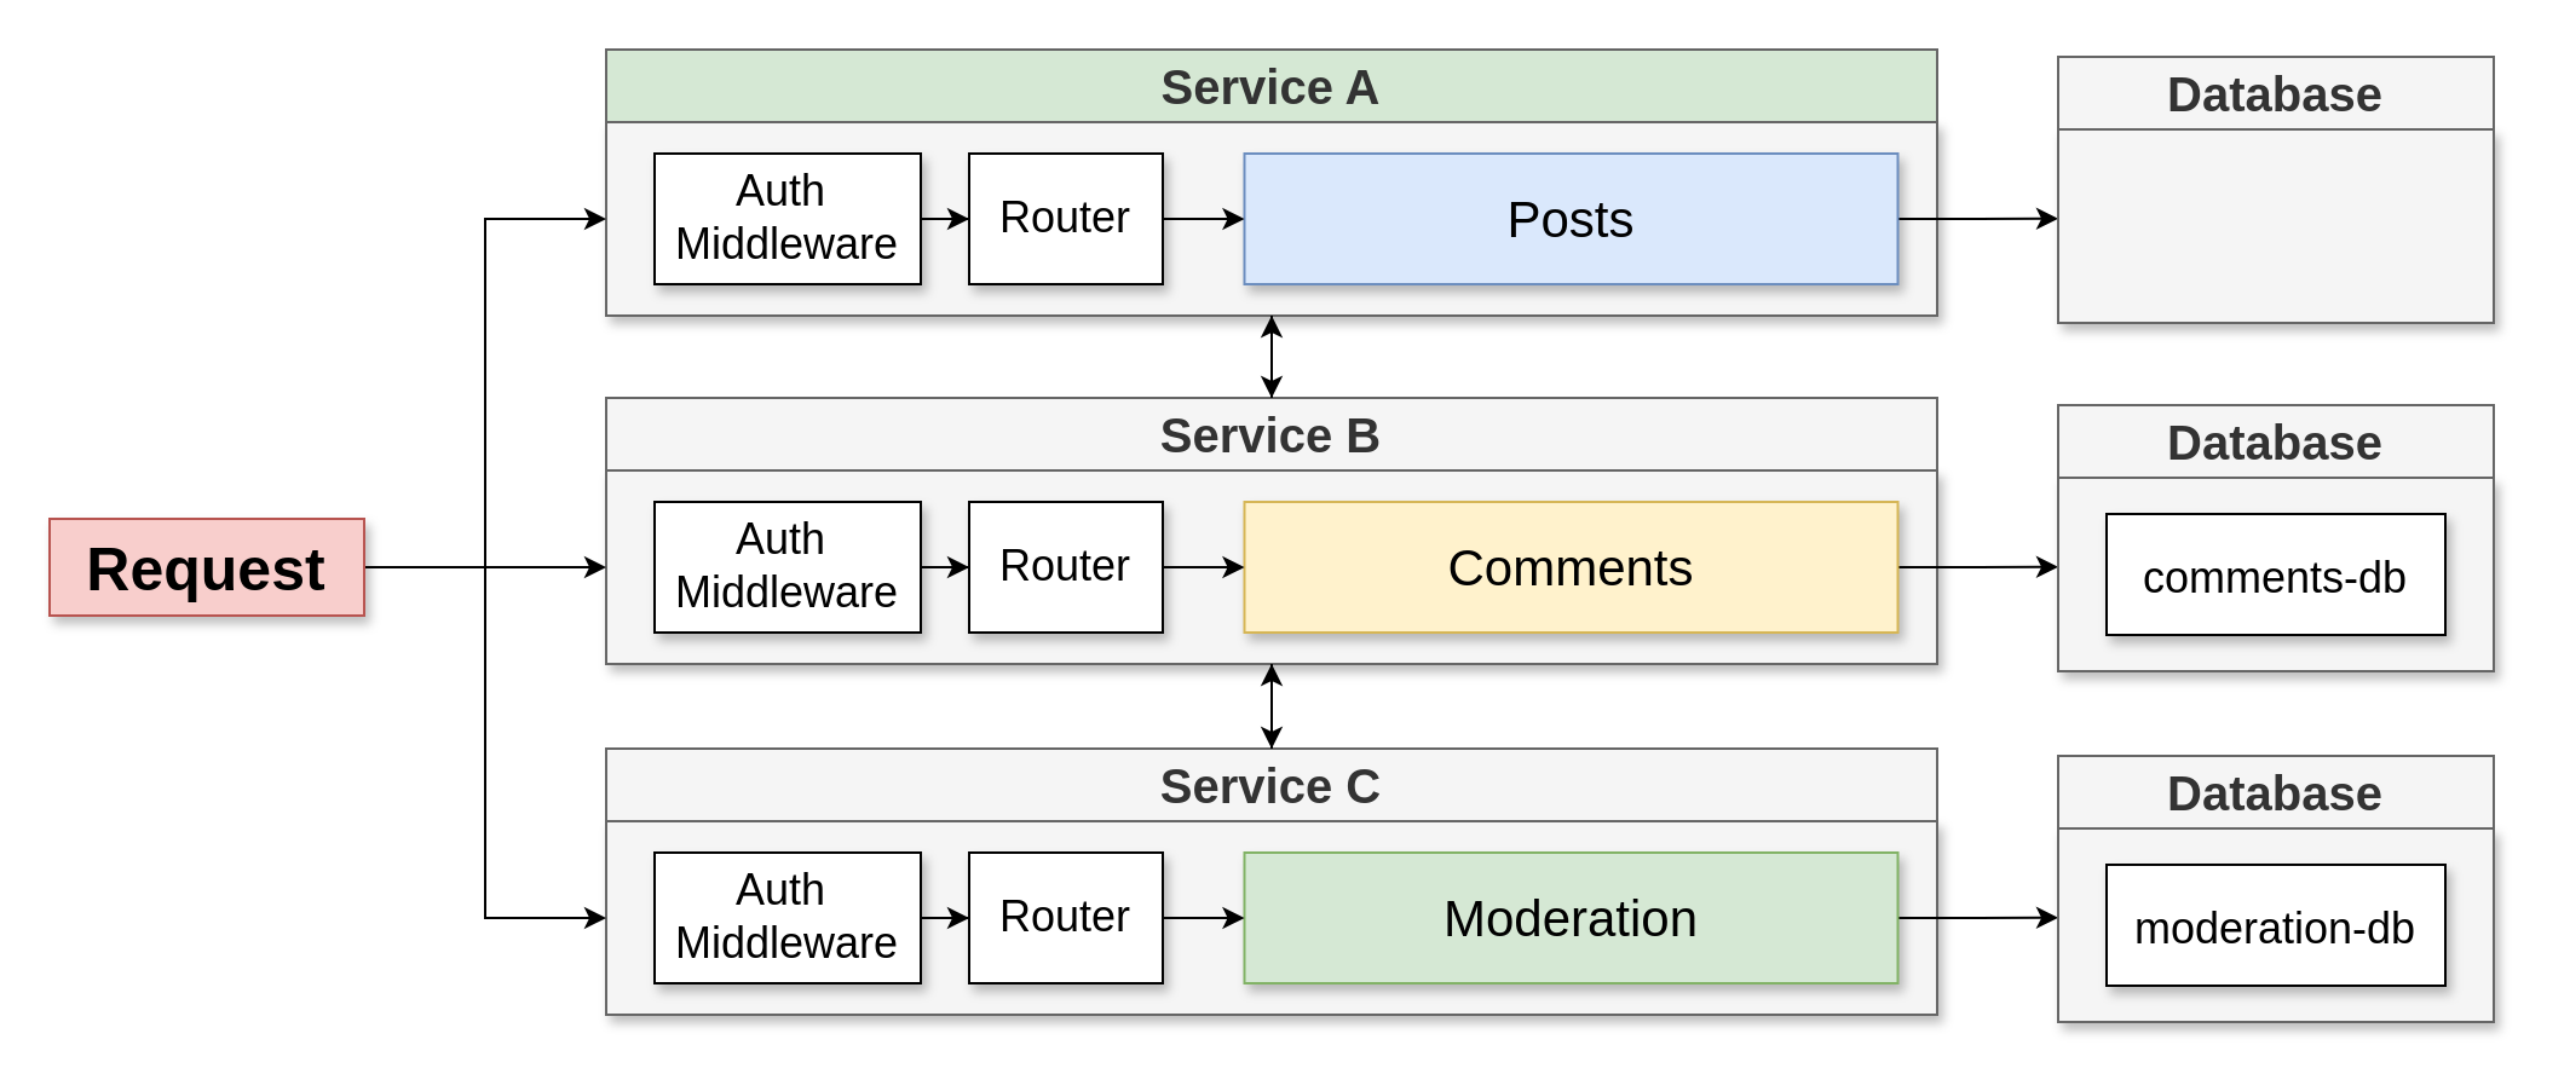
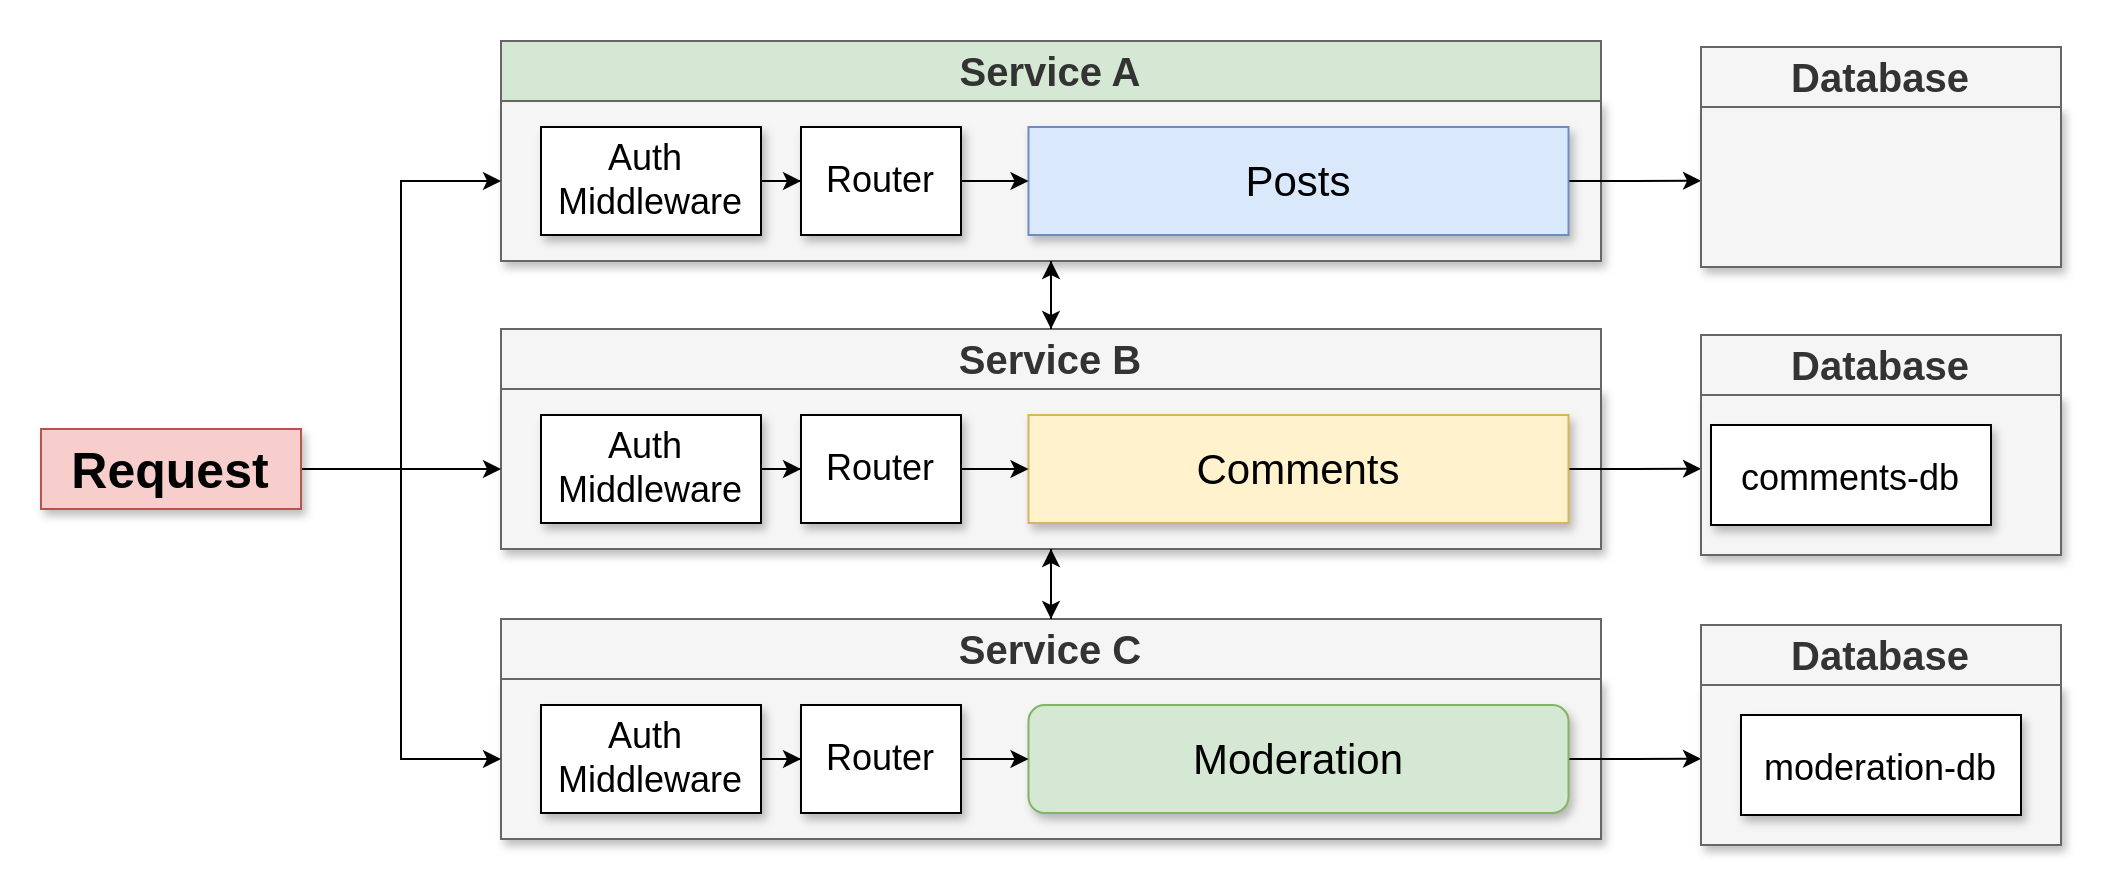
- <mxCell id="18" value="&lt;font style=&quot;font-size: 18px;&quot;&gt;comments-db&lt;/font&gt;" style="rounded=0;whiteSpace=wrap;html=1;shadow=1;fontSize=21;" parent="13" vertex="1"><mxGeometry x="620" y="48" width="140" height="50" as="geometry" /></mxCell>
+ <mxCell id="18" value="&lt;font style=&quot;font-size: 18px;&quot;&gt;comments-db&lt;/font&gt;" style="rounded=0;whiteSpace=wrap;html=1;shadow=1;fontSize=21;" parent="13" vertex="1"><mxGeometry x="605" y="48" width="140" height="50" as="geometry" /></mxCell>
- <mxCell id="28" value="Moderation" style="rounded=0;whiteSpace=wrap;html=1;shadow=1;fontSize=21;fillColor=#d5e8d4;strokeColor=#82b366;" parent="25" vertex="1"><mxGeometry x="263.75" y="43" width="270" height="54" as="geometry" /></mxCell>
+ <mxCell id="28" value="Moderation" style="whiteSpace=wrap;html=1;shadow=1;fontSize=21;fillColor=#d5e8d4;strokeColor=#82b366;rounded=1;" parent="25" vertex="1"><mxGeometry x="263.75" y="43" width="270" height="54" as="geometry" /></mxCell>
